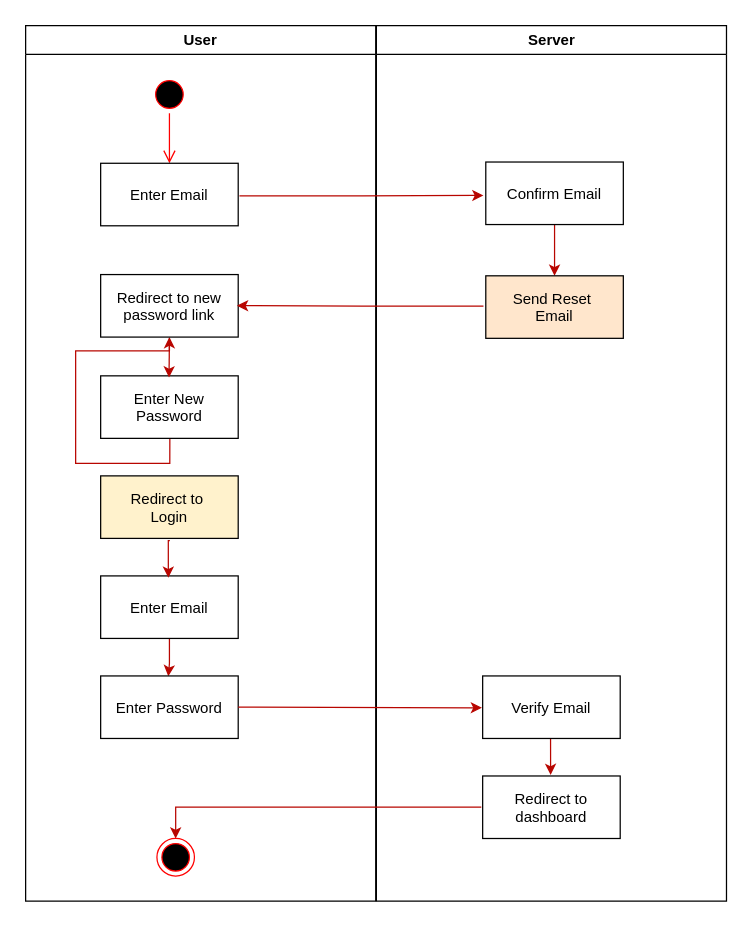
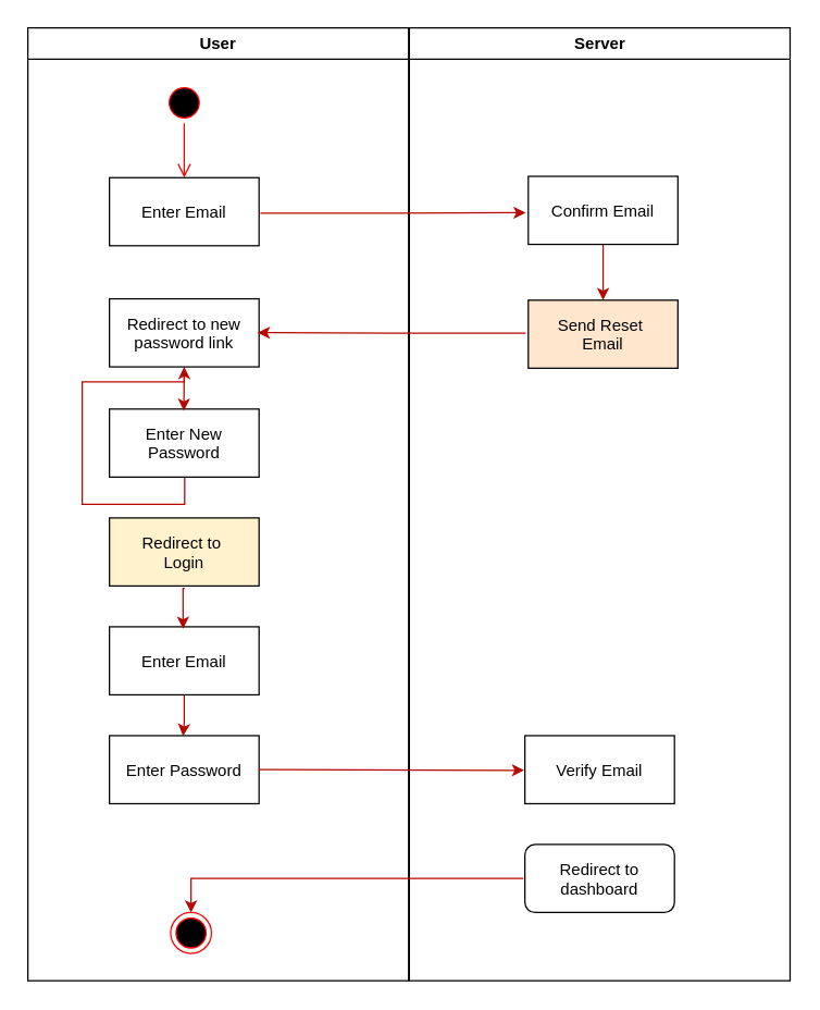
- <mxCell id="19" style="edgeStyle=orthogonalEdgeStyle;rounded=0;orthogonalLoop=1;jettySize=auto;html=1;entryX=0.494;entryY=-0.017;entryDx=0;entryDy=0;entryPerimeter=0;strokeColor=#B80600;exitX=0.473;exitY=0.989;exitDx=0;exitDy=0;exitPerimeter=0;" edge="1" parent="15" source="20" target="21"><mxGeometry relative="1" as="geometry" /></mxCell>
- <mxCell id="21" value="Redirect to &#10;dashboard" style="" vertex="1" parent="15"><mxGeometry x="85" y="600" width="110" height="50" as="geometry" /></mxCell>
+ <mxCell id="21" value="Redirect to &#10;dashboard" style="rounded=1;" vertex="1" parent="15"><mxGeometry x="85" y="600" width="110" height="50" as="geometry" /></mxCell>
